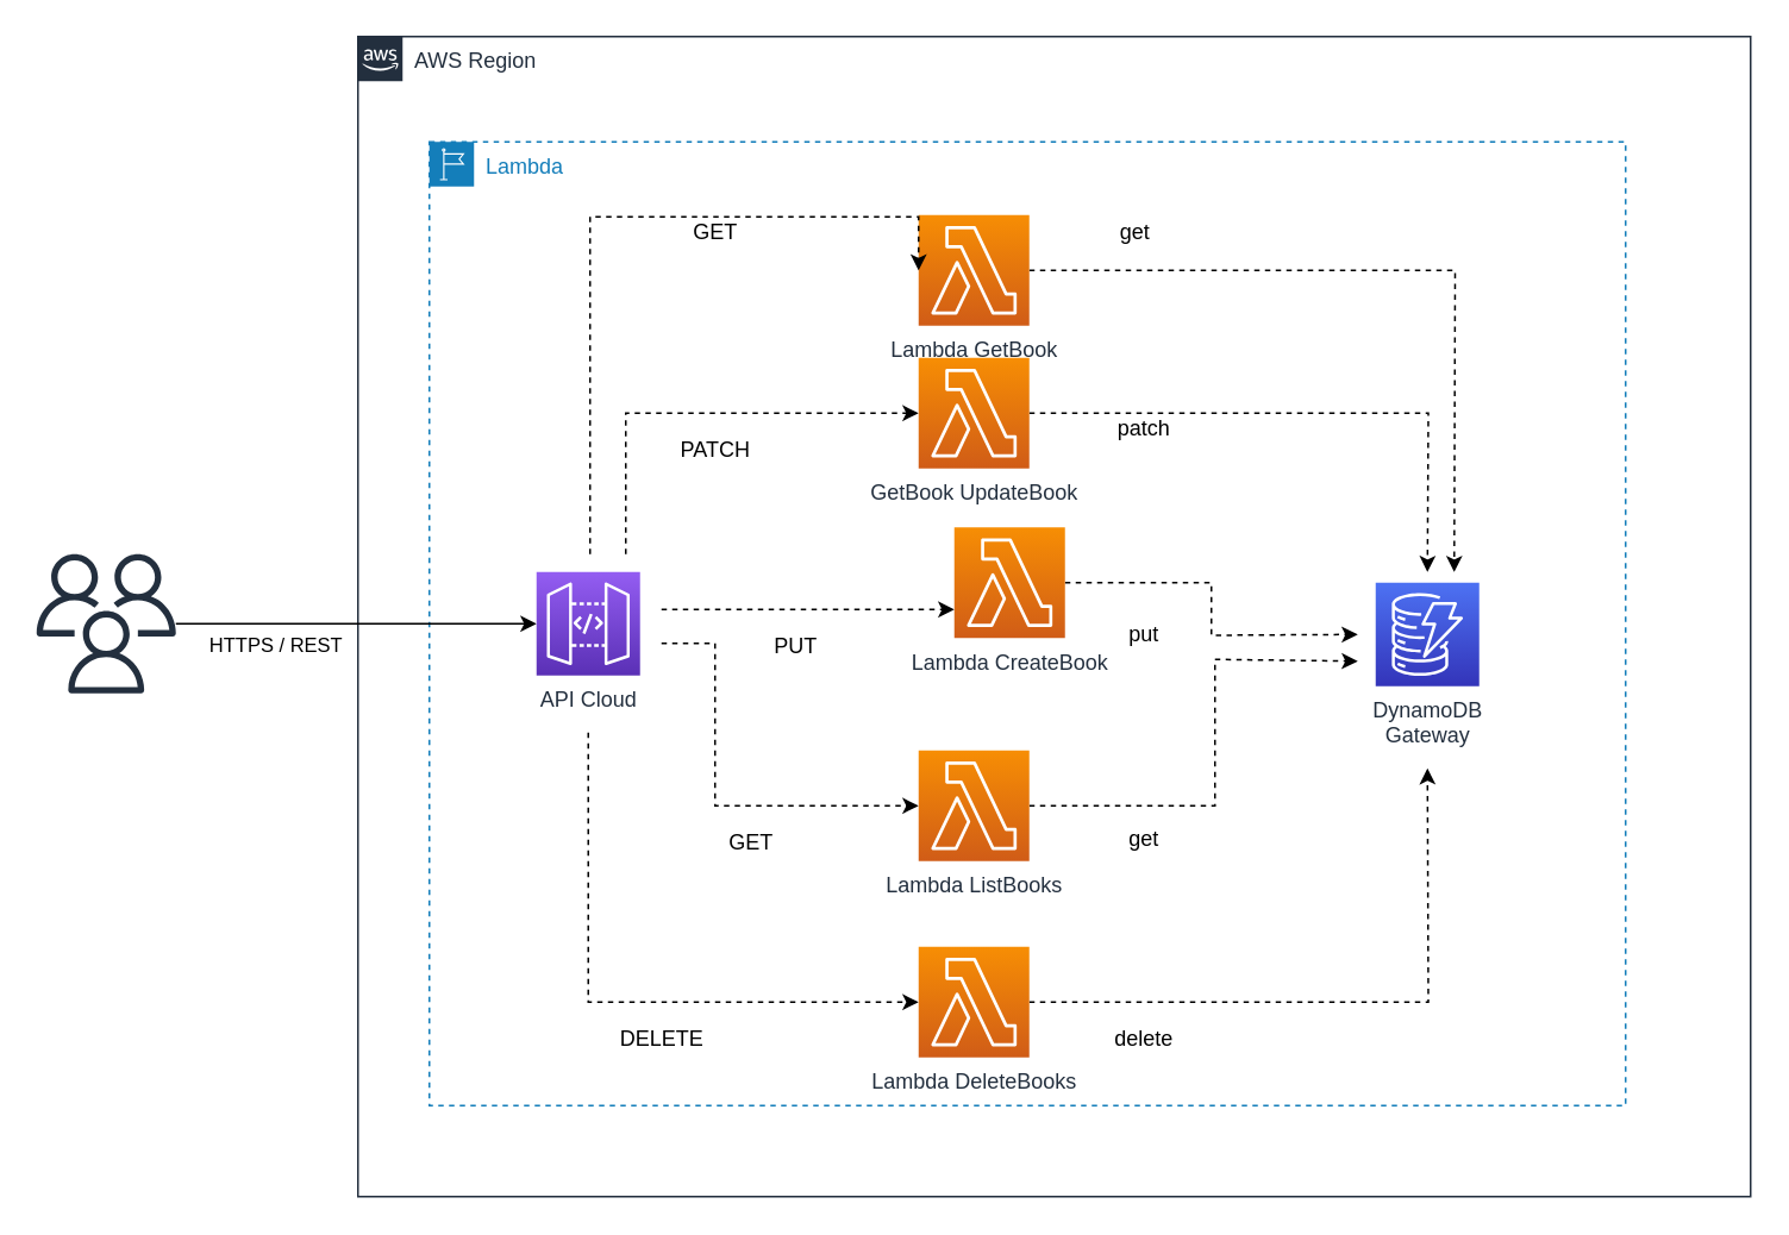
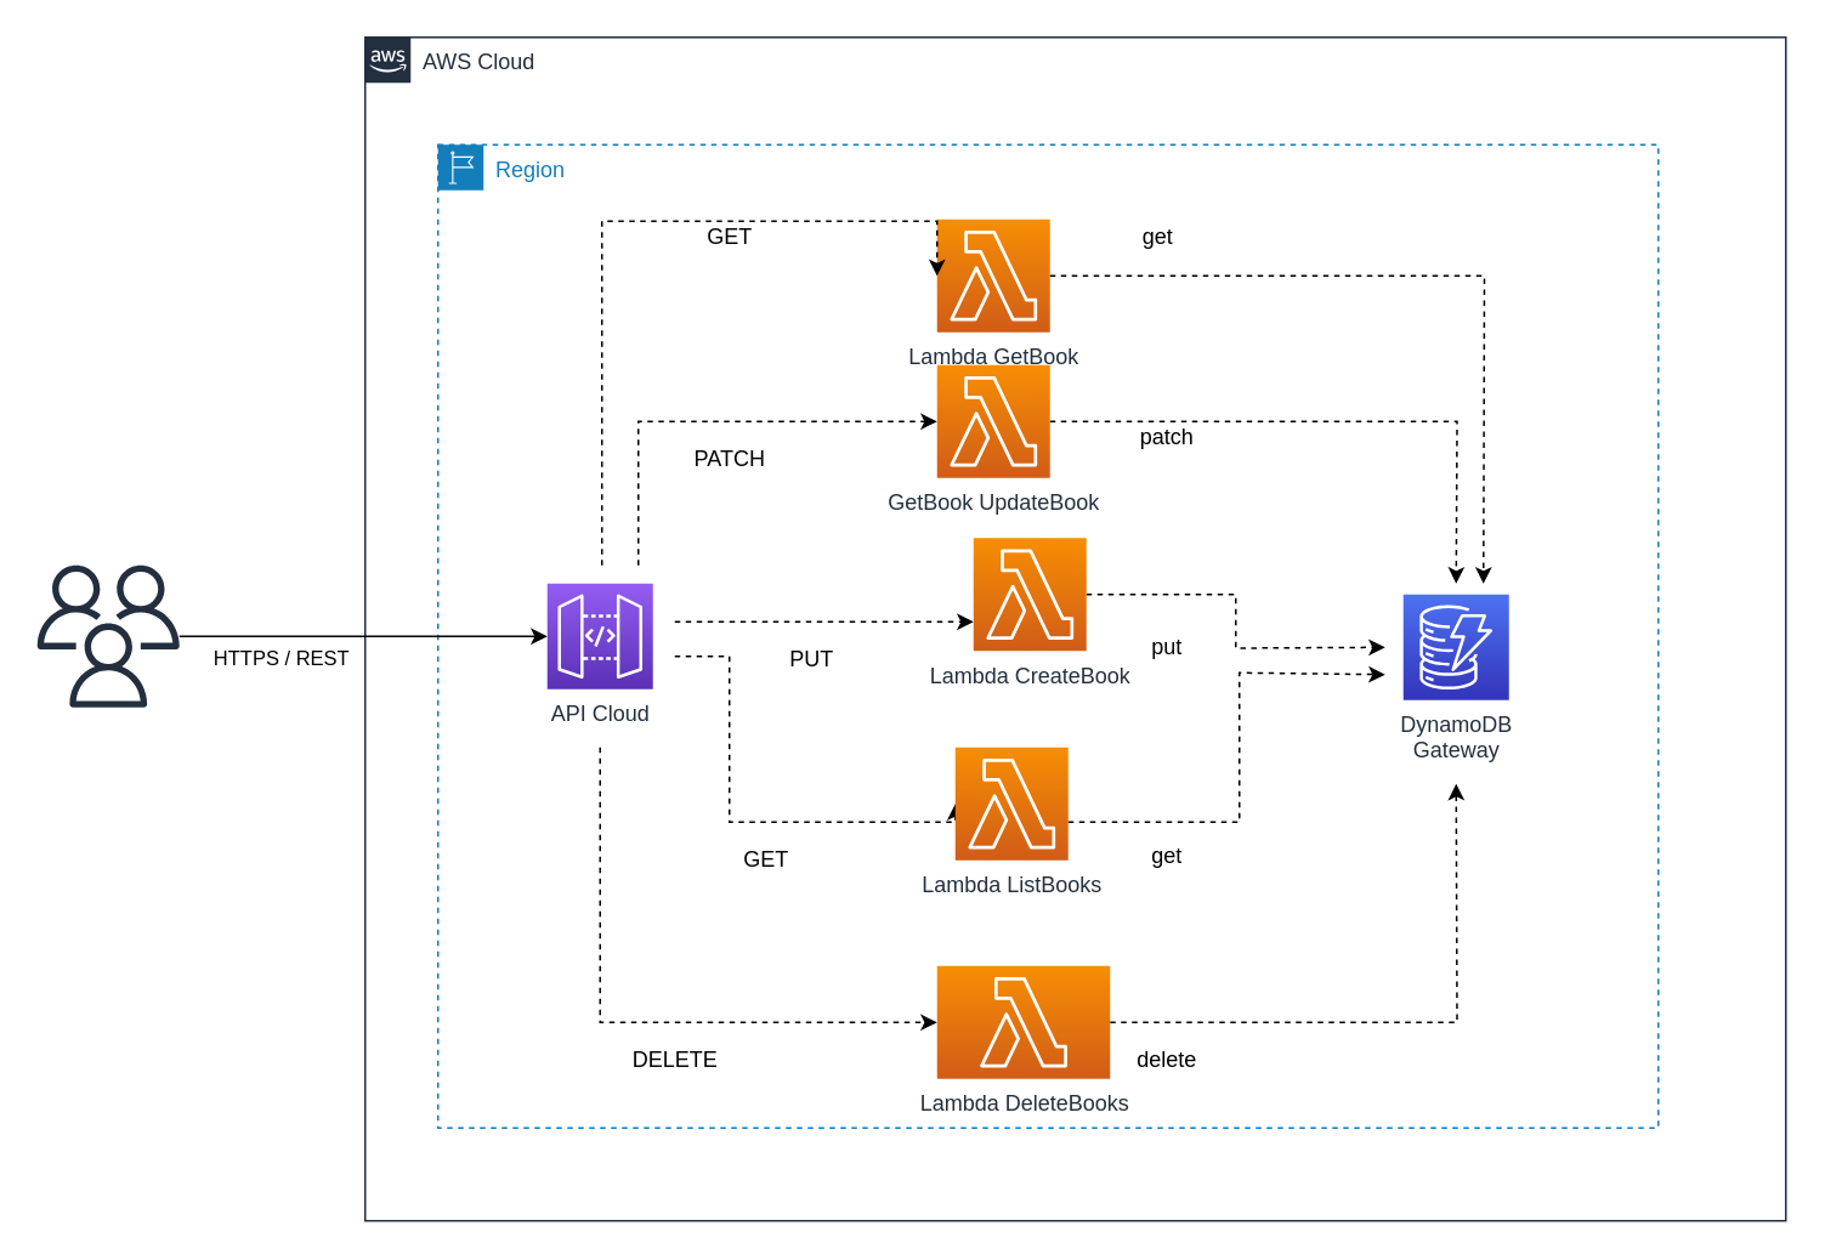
- <mxCell id="3" value="AWS Region" style="points=[[0,0],[0.25,0],[0.5,0],[0.75,0],[1,0],[1,0.25],[1,0.5],[1,0.75],[1,1],[0.75,1],[0.5,1],[0.25,1],[0,1],[0,0.75],[0,0.5],[0,0.25]];outlineConnect=0;gradientColor=none;html=1;whiteSpace=wrap;fontSize=12;fontStyle=0;shape=mxgraph.aws4.group;grIcon=mxgraph.aws4.group_aws_cloud_alt;strokeColor=#232F3E;fillColor=none;verticalAlign=top;align=left;spacingLeft=30;fontColor=#232F3E;dashed=0;labelBackgroundColor=#ffffff;" parent="1" vertex="1"><mxGeometry x="200" y="20" width="780" height="650" as="geometry" /></mxCell>
+ <mxCell id="3" value="AWS Cloud" style="points=[[0,0],[0.25,0],[0.5,0],[0.75,0],[1,0],[1,0.25],[1,0.5],[1,0.75],[1,1],[0.75,1],[0.5,1],[0.25,1],[0,1],[0,0.75],[0,0.5],[0,0.25]];outlineConnect=0;gradientColor=none;html=1;whiteSpace=wrap;fontSize=12;fontStyle=0;shape=mxgraph.aws4.group;grIcon=mxgraph.aws4.group_aws_cloud_alt;strokeColor=#232F3E;fillColor=none;verticalAlign=top;align=left;spacingLeft=30;fontColor=#232F3E;dashed=0;labelBackgroundColor=#ffffff;" parent="1" vertex="1"><mxGeometry x="200" y="20" width="780" height="650" as="geometry" /></mxCell>
- <mxCell id="2" value="Lambda" style="points=[[0,0],[0.25,0],[0.5,0],[0.75,0],[1,0],[1,0.25],[1,0.5],[1,0.75],[1,1],[0.75,1],[0.5,1],[0.25,1],[0,1],[0,0.75],[0,0.5],[0,0.25]];outlineConnect=0;gradientColor=none;html=1;whiteSpace=wrap;fontSize=12;fontStyle=0;shape=mxgraph.aws4.group;grIcon=mxgraph.aws4.group_region;strokeColor=#147EBA;fillColor=none;verticalAlign=top;align=left;spacingLeft=30;fontColor=#147EBA;dashed=1;" parent="1" vertex="1"><mxGeometry x="240" y="79" width="670" height="540" as="geometry" /></mxCell>
+ <mxCell id="2" value="Region" style="points=[[0,0],[0.25,0],[0.5,0],[0.75,0],[1,0],[1,0.25],[1,0.5],[1,0.75],[1,1],[0.75,1],[0.5,1],[0.25,1],[0,1],[0,0.75],[0,0.5],[0,0.25]];outlineConnect=0;gradientColor=none;html=1;whiteSpace=wrap;fontSize=12;fontStyle=0;shape=mxgraph.aws4.group;grIcon=mxgraph.aws4.group_region;strokeColor=#147EBA;fillColor=none;verticalAlign=top;align=left;spacingLeft=30;fontColor=#147EBA;dashed=1;" parent="1" vertex="1"><mxGeometry x="240" y="79" width="670" height="540" as="geometry" /></mxCell>
- <mxCell id="19" value="Lambda ListBooks" style="points=[[0,0,0],[0.25,0,0],[0.5,0,0],[0.75,0,0],[1,0,0],[0,1,0],[0.25,1,0],[0.5,1,0],[0.75,1,0],[1,1,0],[0,0.25,0],[0,0.5,0],[0,0.75,0],[1,0.25,0],[1,0.5,0],[1,0.75,0]];outlineConnect=0;fontColor=#232F3E;gradientColor=#F78E04;gradientDirection=north;fillColor=#D05C17;strokeColor=#ffffff;dashed=0;verticalLabelPosition=bottom;verticalAlign=top;align=center;html=1;fontSize=12;fontStyle=0;aspect=fixed;shape=mxgraph.aws4.resourceIcon;resIcon=mxgraph.aws4.lambda;" parent="1" vertex="1"><mxGeometry x="514" y="420" width="62" height="62" as="geometry" /></mxCell>
+ <mxCell id="19" value="Lambda ListBooks" style="points=[[0,0,0],[0.25,0,0],[0.5,0,0],[0.75,0,0],[1,0,0],[0,1,0],[0.25,1,0],[0.5,1,0],[0.75,1,0],[1,1,0],[0,0.25,0],[0,0.5,0],[0,0.75,0],[1,0.25,0],[1,0.5,0],[1,0.75,0]];outlineConnect=0;fontColor=#232F3E;gradientColor=#F78E04;gradientDirection=north;fillColor=#D05C17;strokeColor=#ffffff;dashed=0;verticalLabelPosition=bottom;verticalAlign=top;align=center;html=1;fontSize=12;fontStyle=0;aspect=fixed;shape=mxgraph.aws4.resourceIcon;resIcon=mxgraph.aws4.lambda;" parent="1" vertex="1"><mxGeometry x="524" y="410" width="62" height="62" as="geometry" /></mxCell>
- <mxCell id="21" value="Lambda DeleteBooks" style="points=[[0,0,0],[0.25,0,0],[0.5,0,0],[0.75,0,0],[1,0,0],[0,1,0],[0.25,1,0],[0.5,1,0],[0.75,1,0],[1,1,0],[0,0.25,0],[0,0.5,0],[0,0.75,0],[1,0.25,0],[1,0.5,0],[1,0.75,0]];outlineConnect=0;fontColor=#232F3E;gradientColor=#F78E04;gradientDirection=north;fillColor=#D05C17;strokeColor=#ffffff;dashed=0;verticalLabelPosition=bottom;verticalAlign=top;align=center;html=1;fontSize=12;fontStyle=0;aspect=fixed;shape=mxgraph.aws4.resourceIcon;resIcon=mxgraph.aws4.lambda;" parent="1" vertex="1"><mxGeometry x="514" y="530" width="62" height="62" as="geometry" /></mxCell>
+ <mxCell id="21" value="Lambda DeleteBooks" style="points=[[0,0,0],[0.25,0,0],[0.5,0,0],[0.75,0,0],[1,0,0],[0,1,0],[0.25,1,0],[0.5,1,0],[0.75,1,0],[1,1,0],[0,0.25,0],[0,0.5,0],[0,0.75,0],[1,0.25,0],[1,0.5,0],[1,0.75,0]];outlineConnect=0;fontColor=#232F3E;gradientColor=#F78E04;gradientDirection=north;fillColor=#D05C17;strokeColor=#ffffff;dashed=0;verticalLabelPosition=bottom;verticalAlign=top;align=center;html=1;fontSize=12;fontStyle=0;aspect=fixed;shape=mxgraph.aws4.resourceIcon;resIcon=mxgraph.aws4.lambda;" parent="1" vertex="1"><mxGeometry x="514" y="530" width="95" height="62" as="geometry" /></mxCell>
